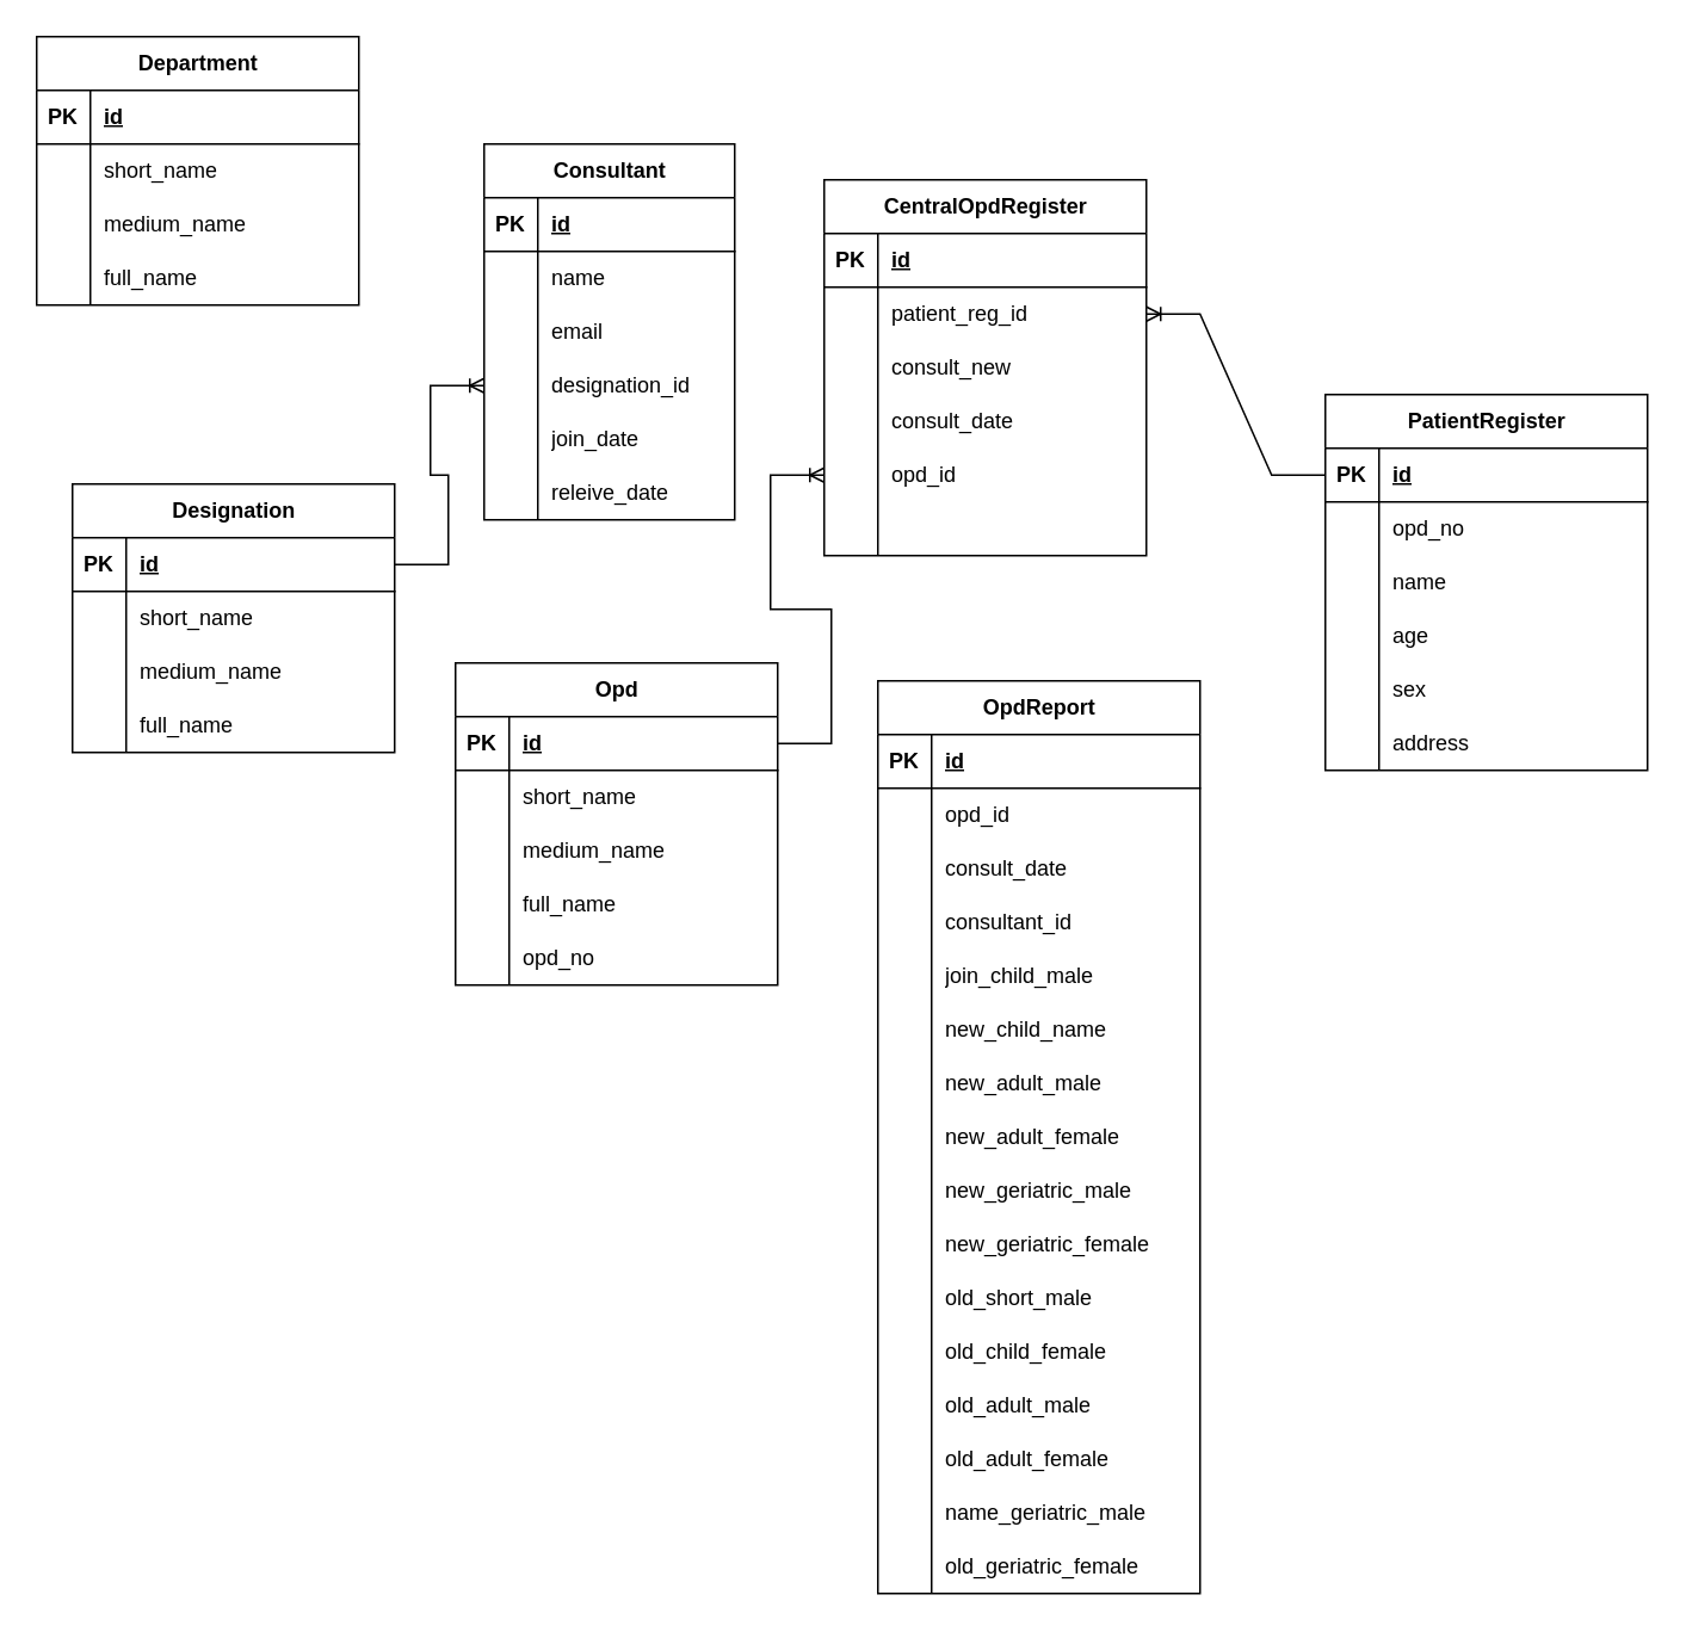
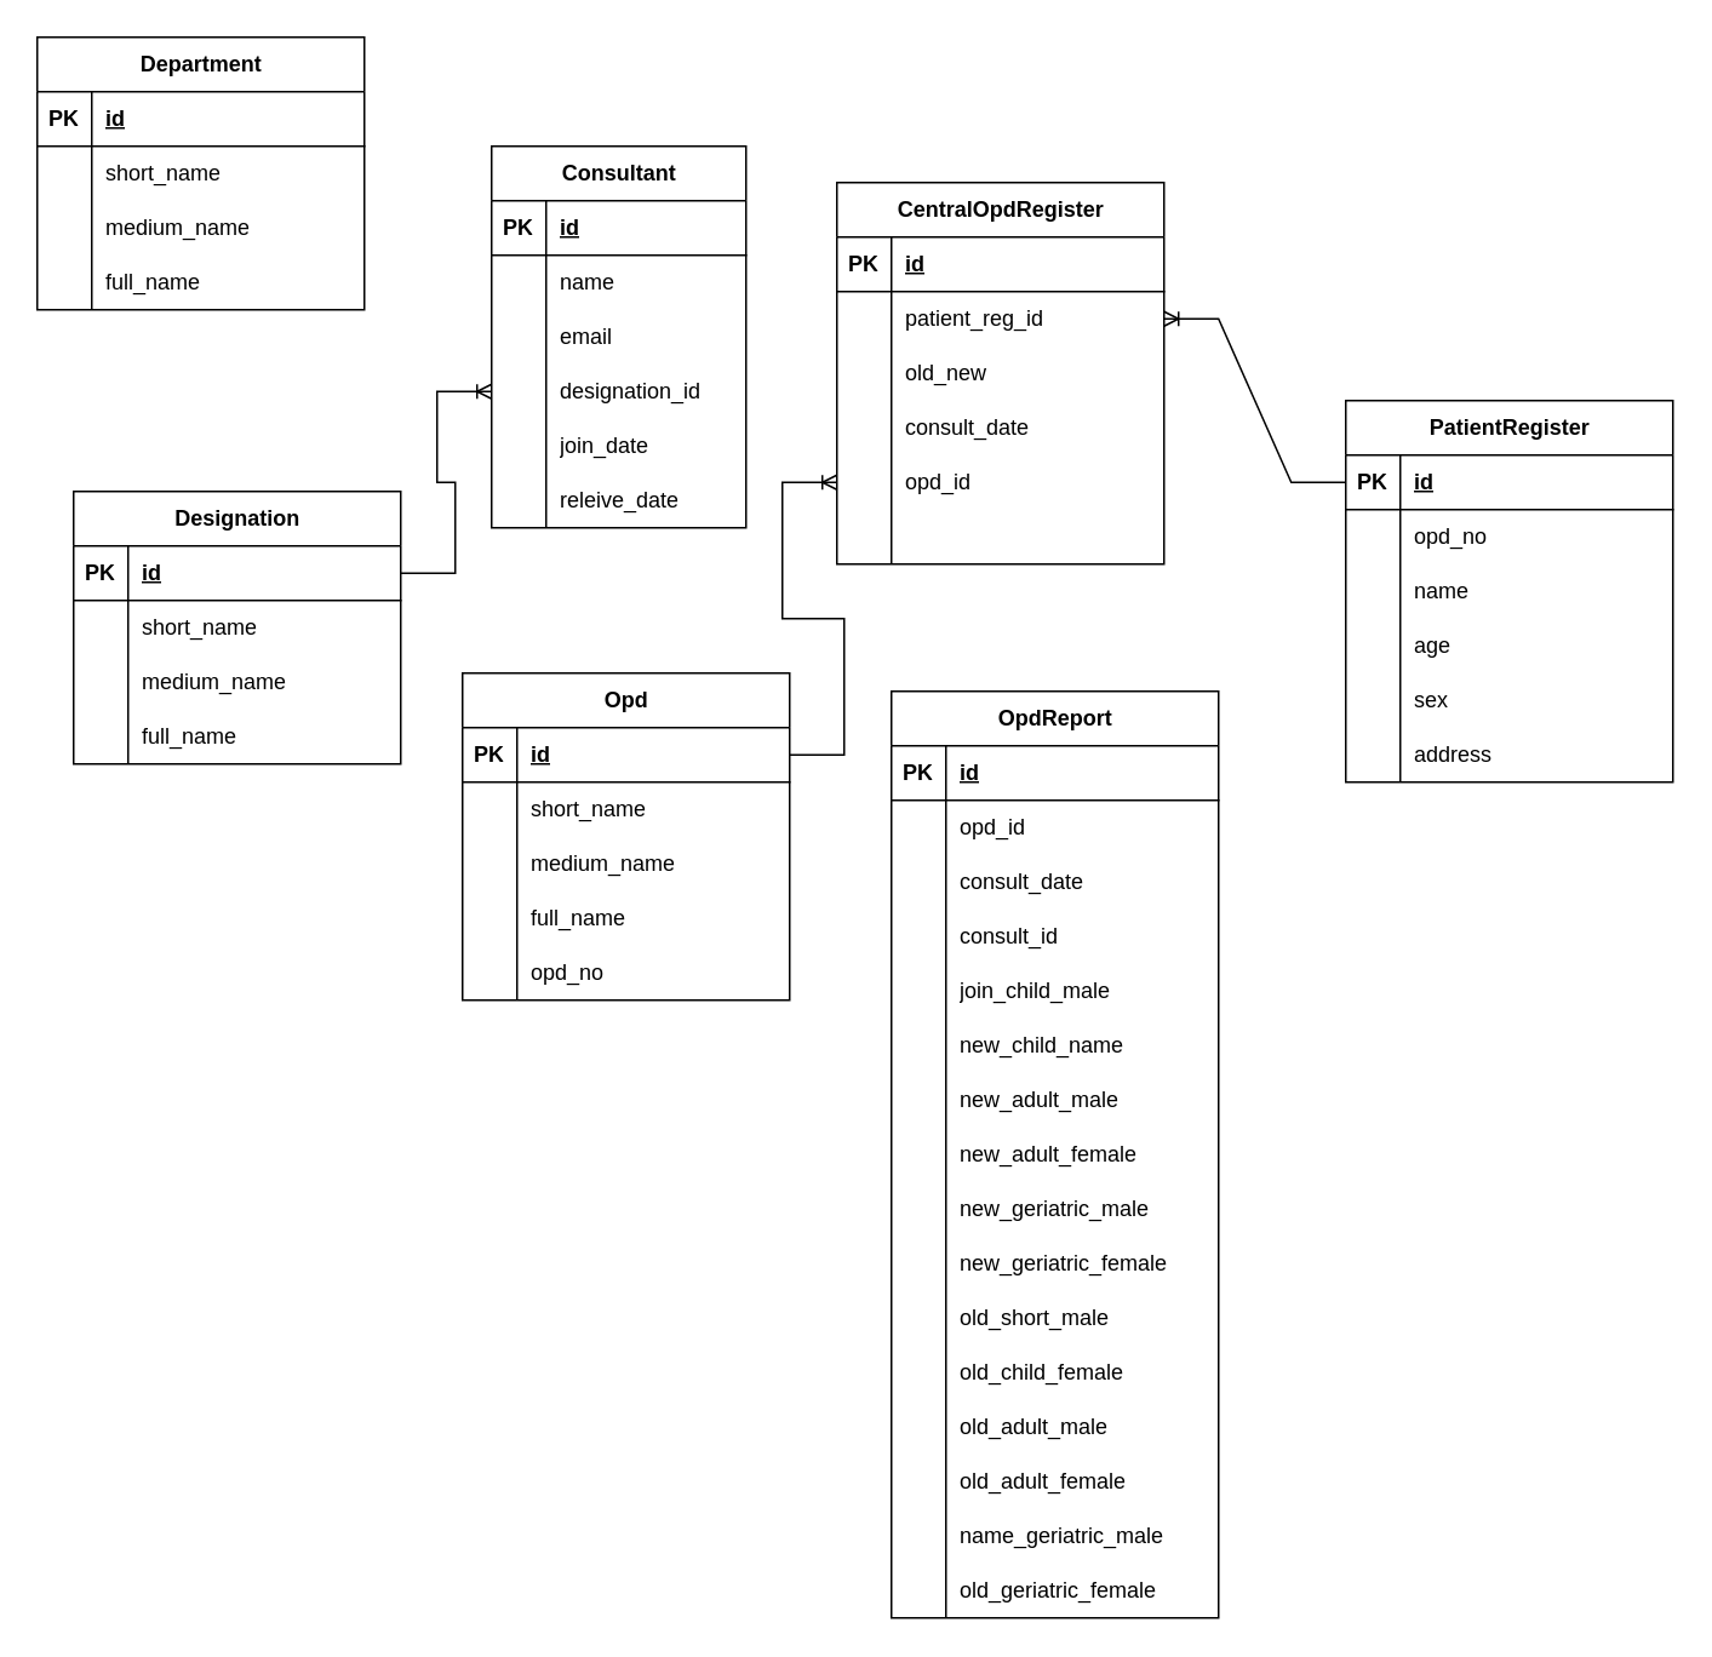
- <mxCell id="92" value="consult_new" style="shape=partialRectangle;connectable=0;fillColor=none;top=0;left=0;bottom=0;right=0;align=left;spacingLeft=6;overflow=hidden;whiteSpace=wrap;html=1;" vertex="1" parent="90"><mxGeometry x="30" width="150" height="30" as="geometry"><mxRectangle width="150" height="30" as="alternateBounds" /></mxGeometry></mxCell>
+ <mxCell id="92" value="old_new" style="shape=partialRectangle;connectable=0;fillColor=none;top=0;left=0;bottom=0;right=0;align=left;spacingLeft=6;overflow=hidden;whiteSpace=wrap;html=1;" vertex="1" parent="90"><mxGeometry x="30" width="150" height="30" as="geometry"><mxRectangle width="150" height="30" as="alternateBounds" /></mxGeometry></mxCell>
- <mxCell id="116" value="consultant_id" style="shape=partialRectangle;connectable=0;fillColor=none;top=0;left=0;bottom=0;right=0;align=left;spacingLeft=6;overflow=hidden;whiteSpace=wrap;html=1;" vertex="1" parent="114"><mxGeometry x="30" width="150" height="30" as="geometry"><mxRectangle width="150" height="30" as="alternateBounds" /></mxGeometry></mxCell>
+ <mxCell id="116" value="consult_id" style="shape=partialRectangle;connectable=0;fillColor=none;top=0;left=0;bottom=0;right=0;align=left;spacingLeft=6;overflow=hidden;whiteSpace=wrap;html=1;" vertex="1" parent="114"><mxGeometry x="30" width="150" height="30" as="geometry"><mxRectangle width="150" height="30" as="alternateBounds" /></mxGeometry></mxCell>
